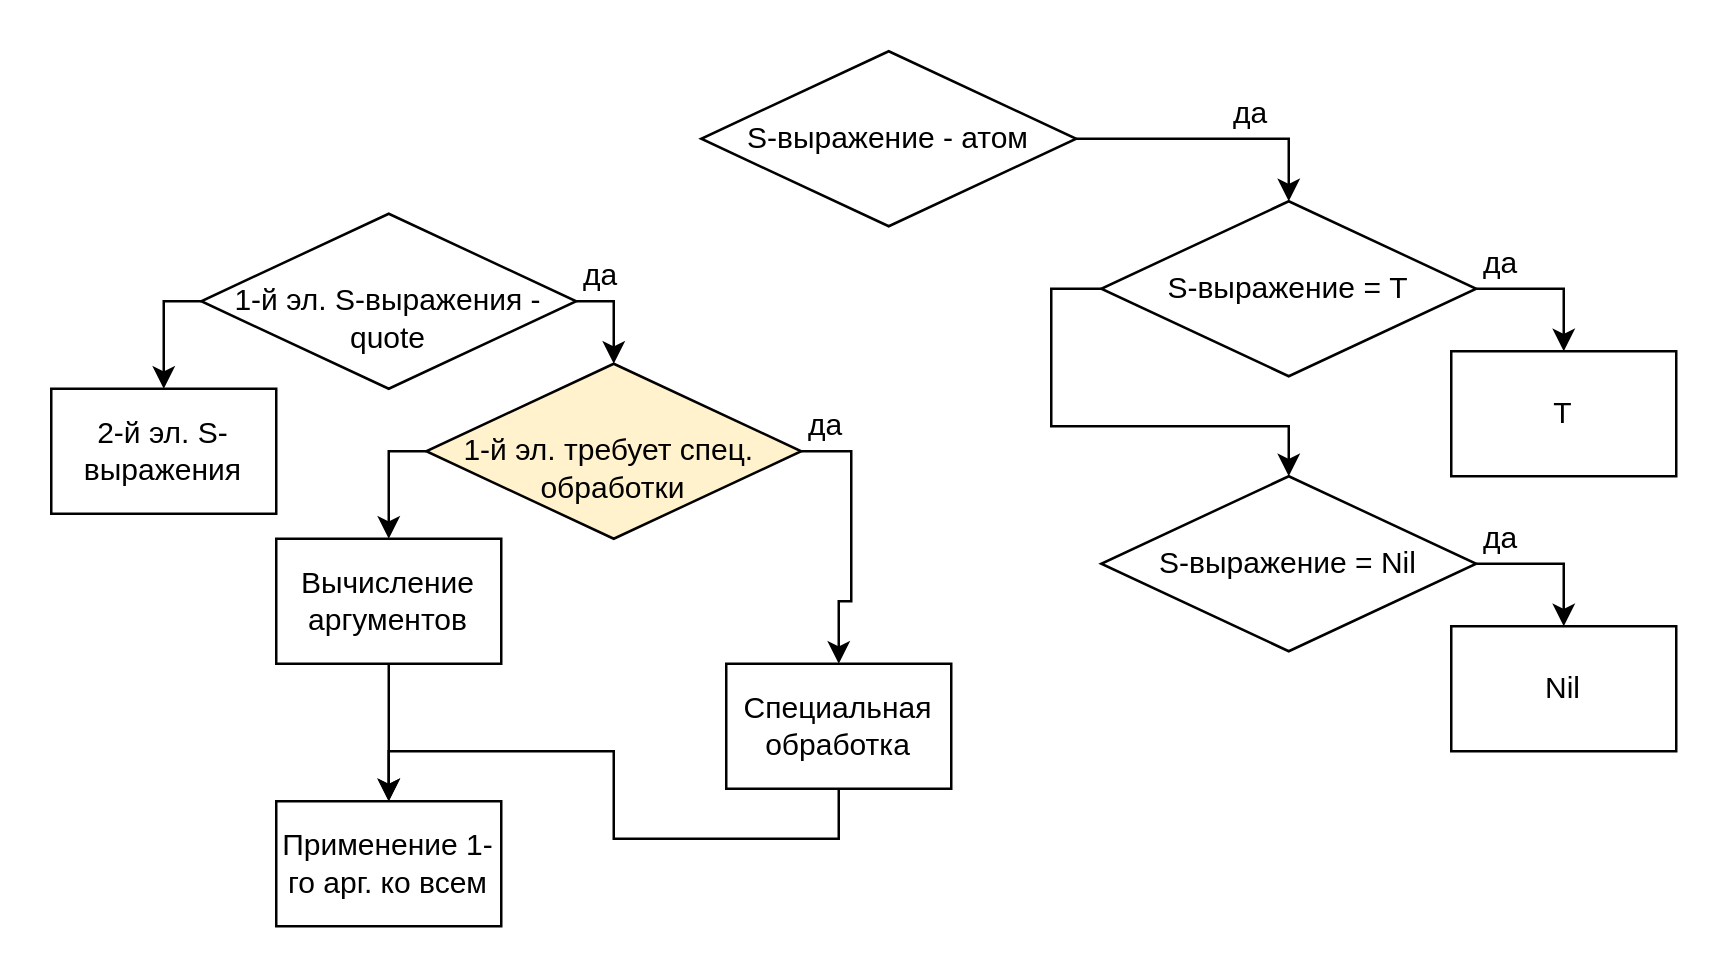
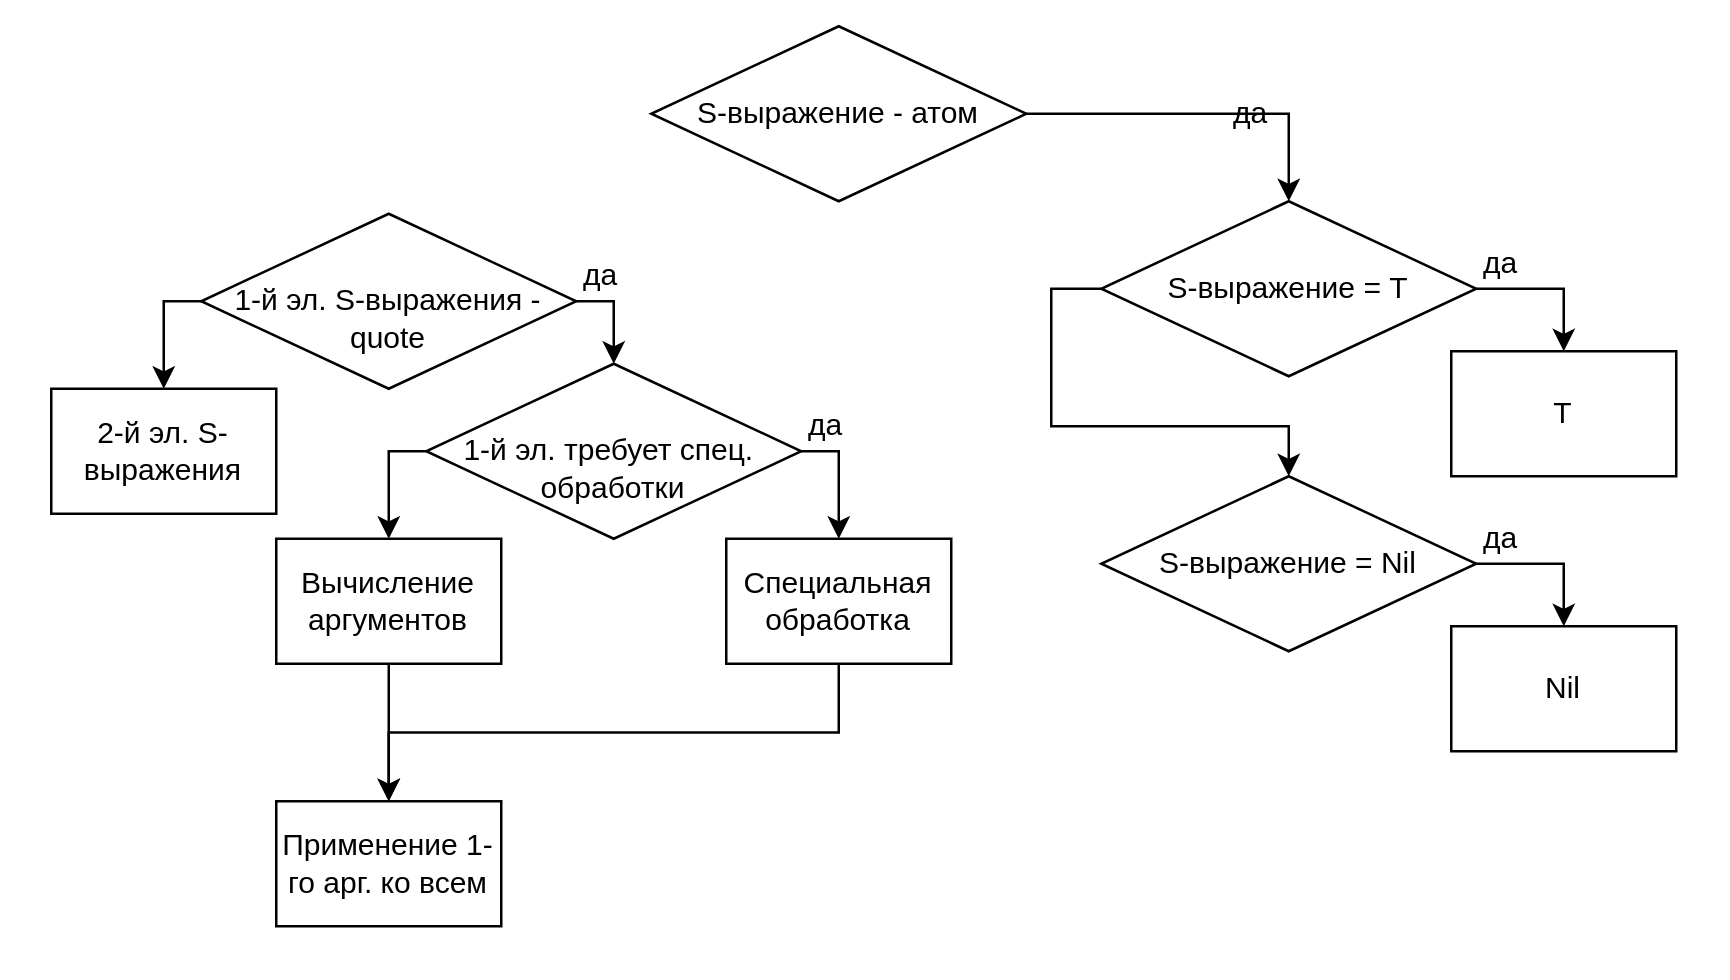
- <mxCell id="3" value="S-выражение - атом" style="rhombus;whiteSpace=wrap;html=1;" vertex="1" parent="1"><mxGeometry x="280" y="20" width="150" height="70" as="geometry" /></mxCell>
+ <mxCell id="3" value="S-выражение - атом" style="rhombus;whiteSpace=wrap;html=1;" vertex="1" parent="1"><mxGeometry x="260" y="10" width="150" height="70" as="geometry" /></mxCell>
- <mxCell id="19" value="&lt;br&gt;1-й эл. требует спец.&amp;nbsp;&lt;br&gt;обработки" style="rhombus;whiteSpace=wrap;html=1;fillColor=#fff2cc;" vertex="1" parent="1"><mxGeometry x="170" y="145" width="150" height="70" as="geometry" /></mxCell>
+ <mxCell id="19" value="&lt;br&gt;1-й эл. требует спец.&amp;nbsp;&lt;br&gt;обработки" style="rhombus;whiteSpace=wrap;html=1;" vertex="1" parent="1"><mxGeometry x="170" y="145" width="150" height="70" as="geometry" /></mxCell>
- <mxCell id="23" value="Специальная обработка" style="rounded=0;whiteSpace=wrap;html=1;strokeWidth=1;" vertex="1" parent="1"><mxGeometry x="290" y="265" width="90" height="50" as="geometry" /></mxCell>
+ <mxCell id="23" value="Специальная обработка" style="rounded=0;whiteSpace=wrap;html=1;strokeWidth=1;" vertex="1" parent="1"><mxGeometry x="290" y="215" width="90" height="50" as="geometry" /></mxCell>
